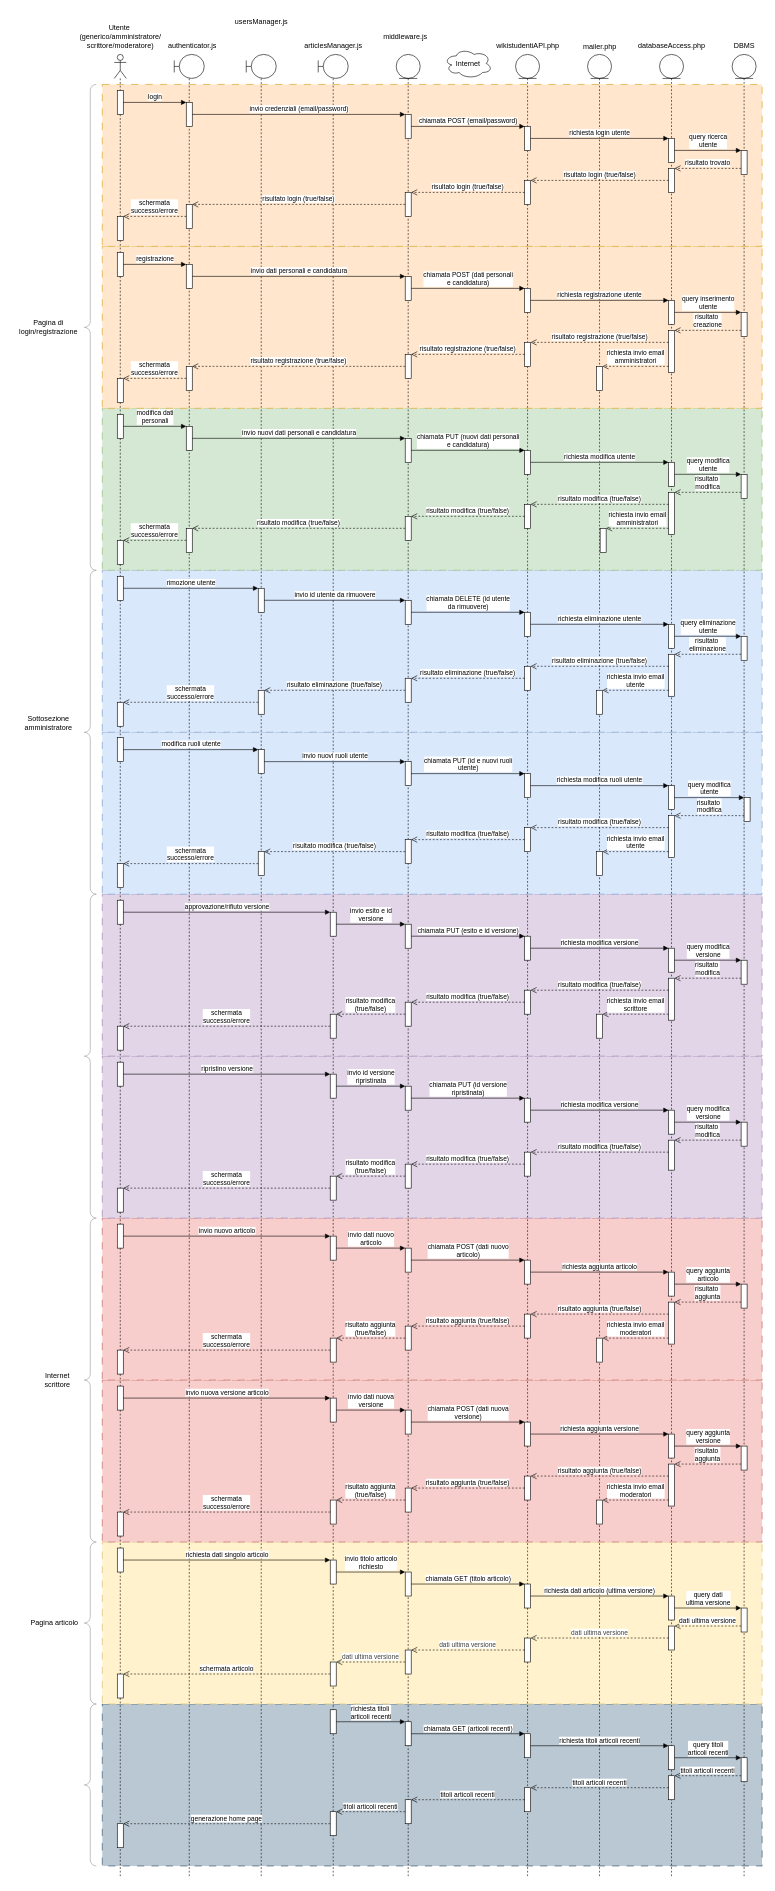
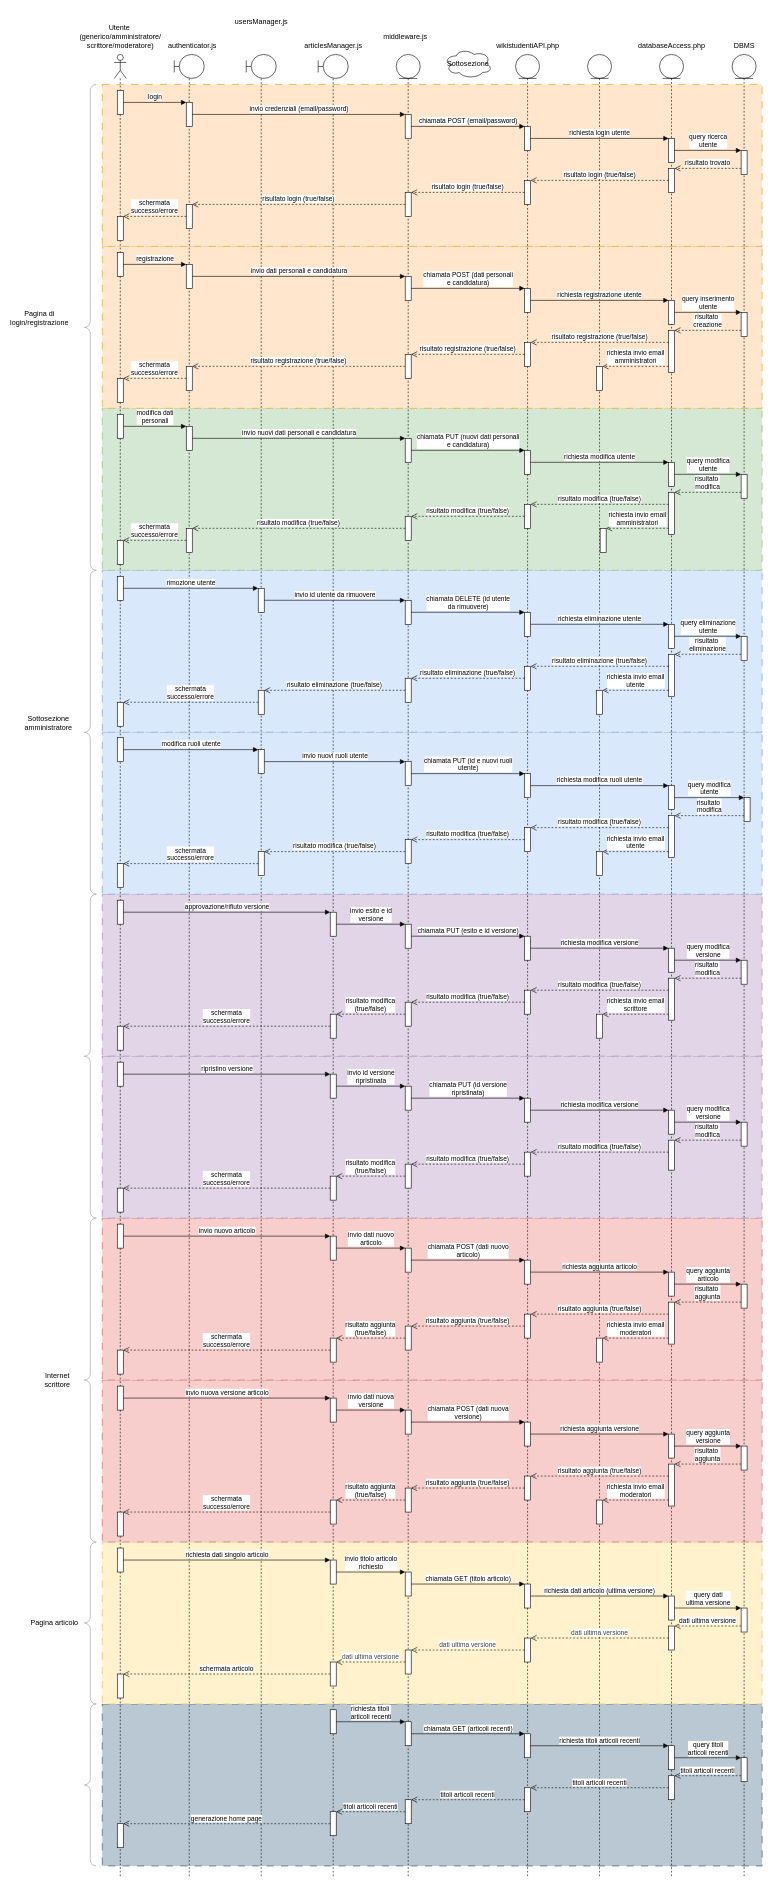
- <mxCell id="56" value="&lt;div&gt;&lt;br&gt;&lt;/div&gt;mailer.php" style="text;html=1;align=center;verticalAlign=middle;resizable=0;points=[];autosize=1;strokeColor=none;fillColor=none;" parent="1" vertex="1"><mxGeometry x="959" width="80" height="40" as="geometry" y="50" /></mxCell>
- <mxCell id="86" value="Internet" style="ellipse;shape=cloud;whiteSpace=wrap;html=1;" parent="1" vertex="1"><mxGeometry x="740" y="80" width="80" height="50" as="geometry" /></mxCell>
+ <mxCell id="86" value="Sottosezione" style="ellipse;shape=cloud;whiteSpace=wrap;html=1;" parent="1" vertex="1"><mxGeometry x="740" y="80" width="80" height="50" as="geometry" /></mxCell>
- <mxCell id="239" value="Pagina di&lt;div&gt;login/registrazione&lt;/div&gt;" style="text;html=1;align=center;verticalAlign=middle;resizable=0;points=[];autosize=1;strokeColor=none;fillColor=none;" parent="1" vertex="1"><mxGeometry x="20" y="525" width="120" height="40" as="geometry" /></mxCell>
+ <mxCell id="239" value="Pagina di&lt;div&gt;login/registrazione&lt;/div&gt;" style="text;html=1;align=center;verticalAlign=middle;resizable=0;points=[];autosize=1;strokeColor=none;fillColor=none;" parent="1" vertex="1"><mxGeometry x="5" y="510" width="120" height="40" as="geometry" /></mxCell>
